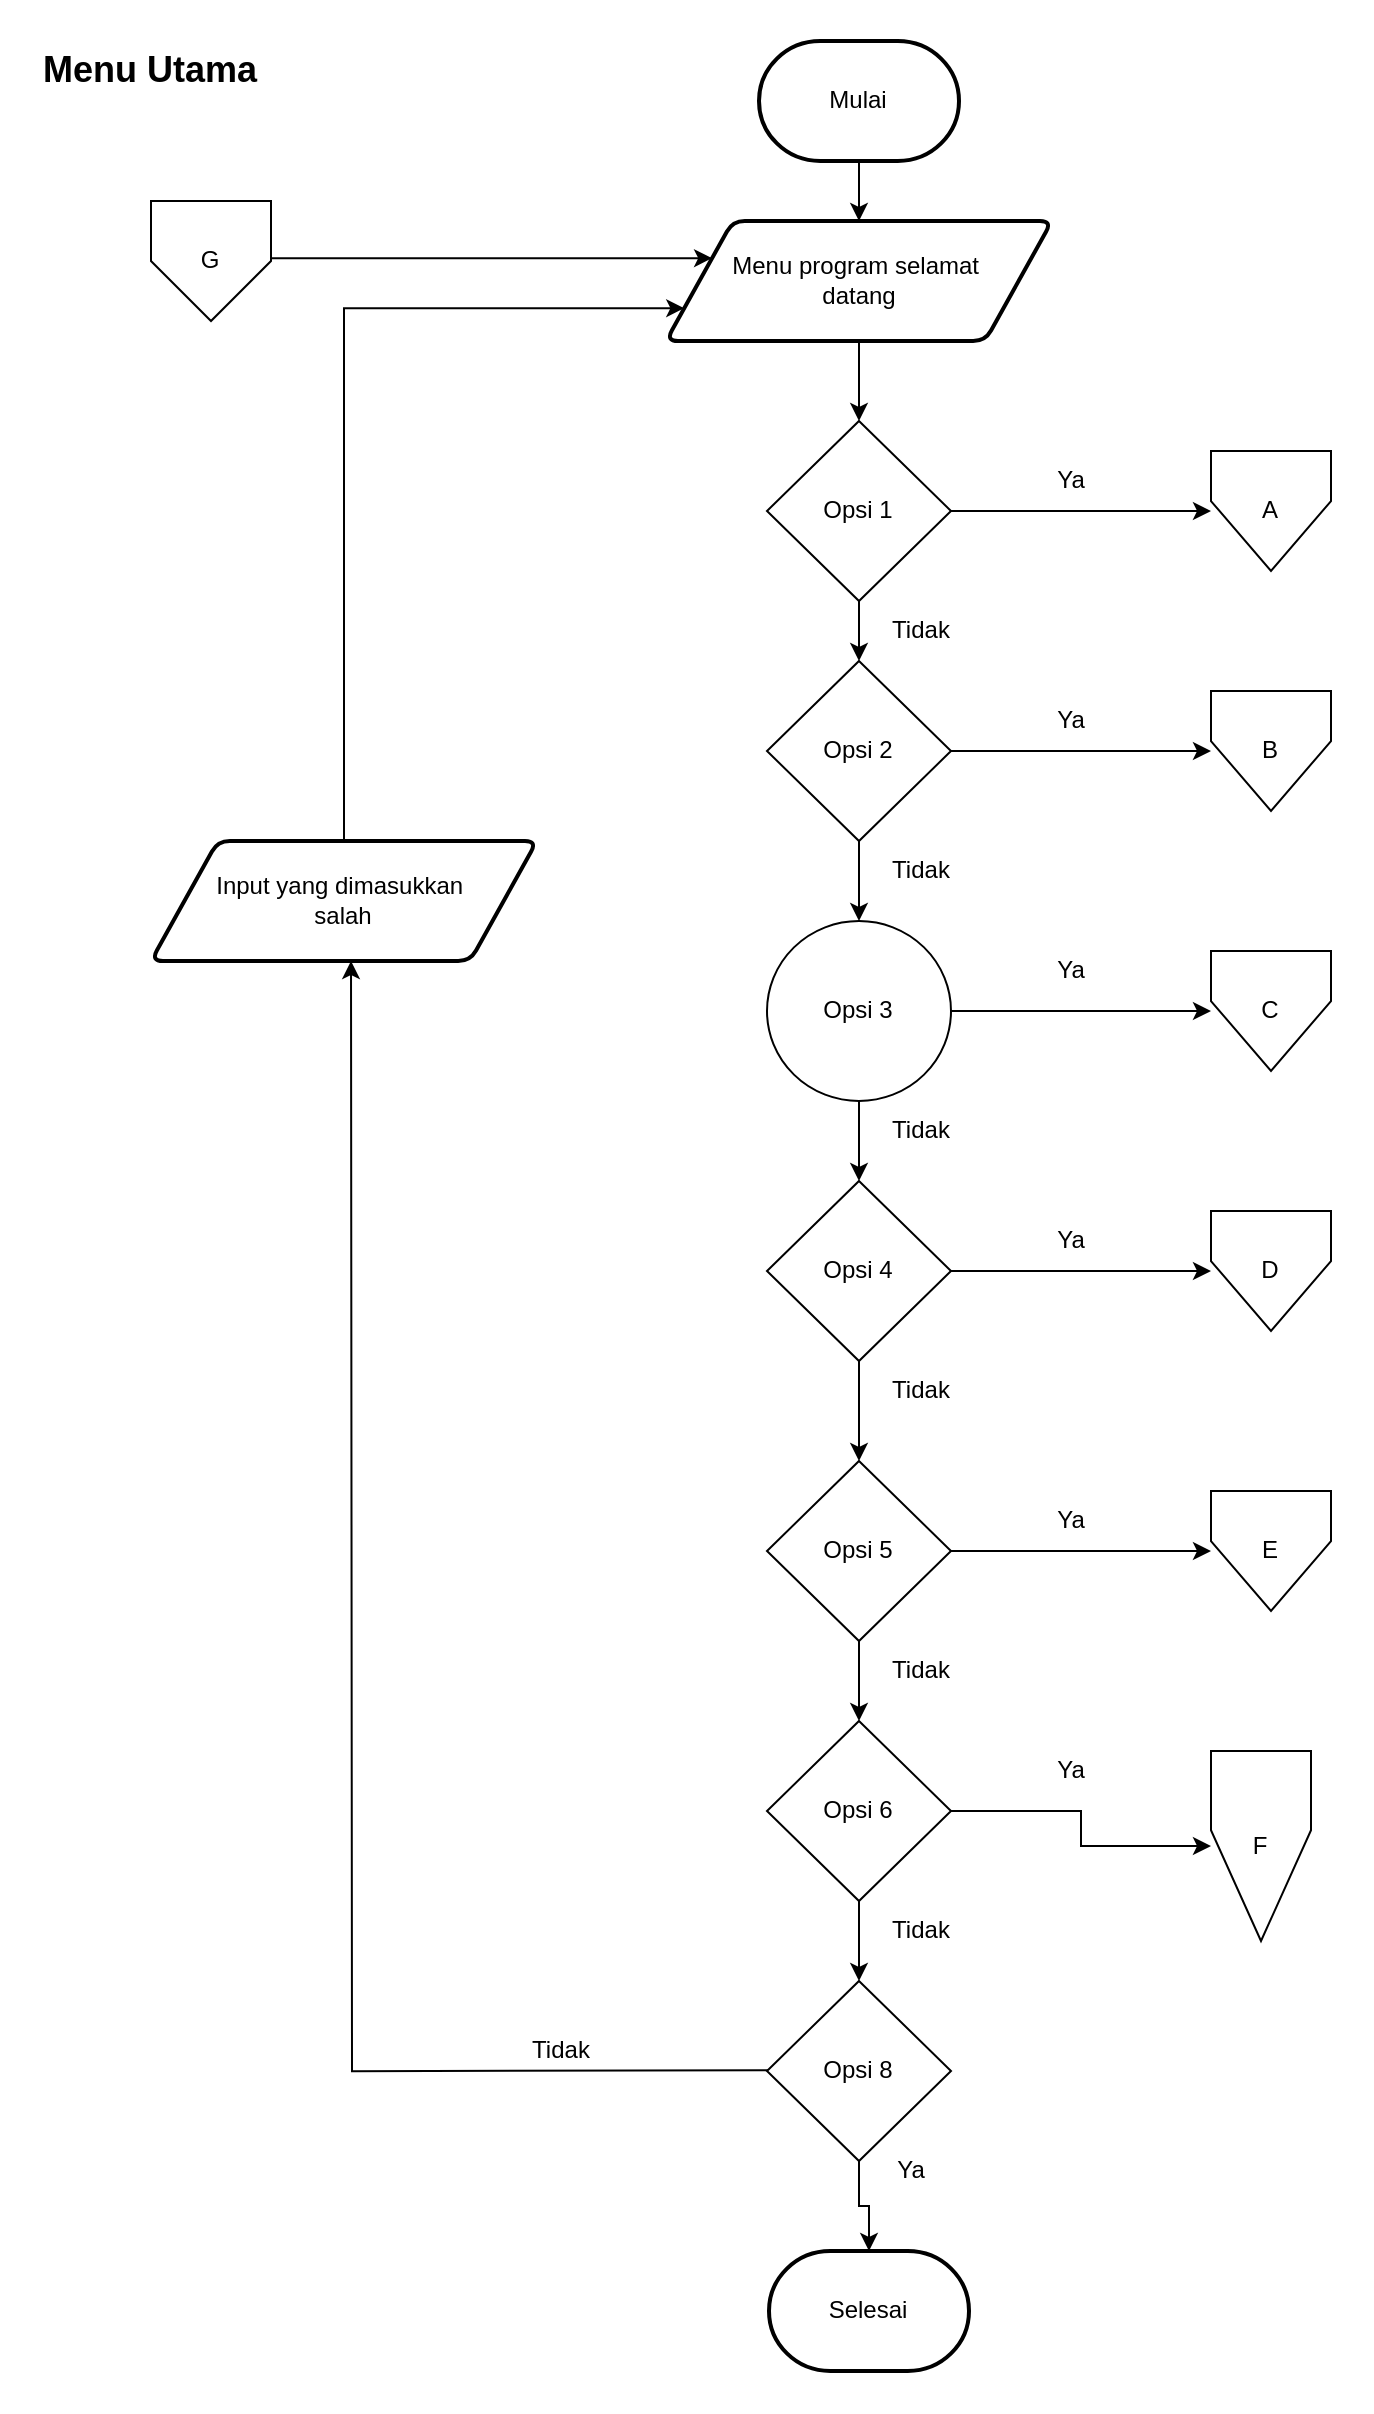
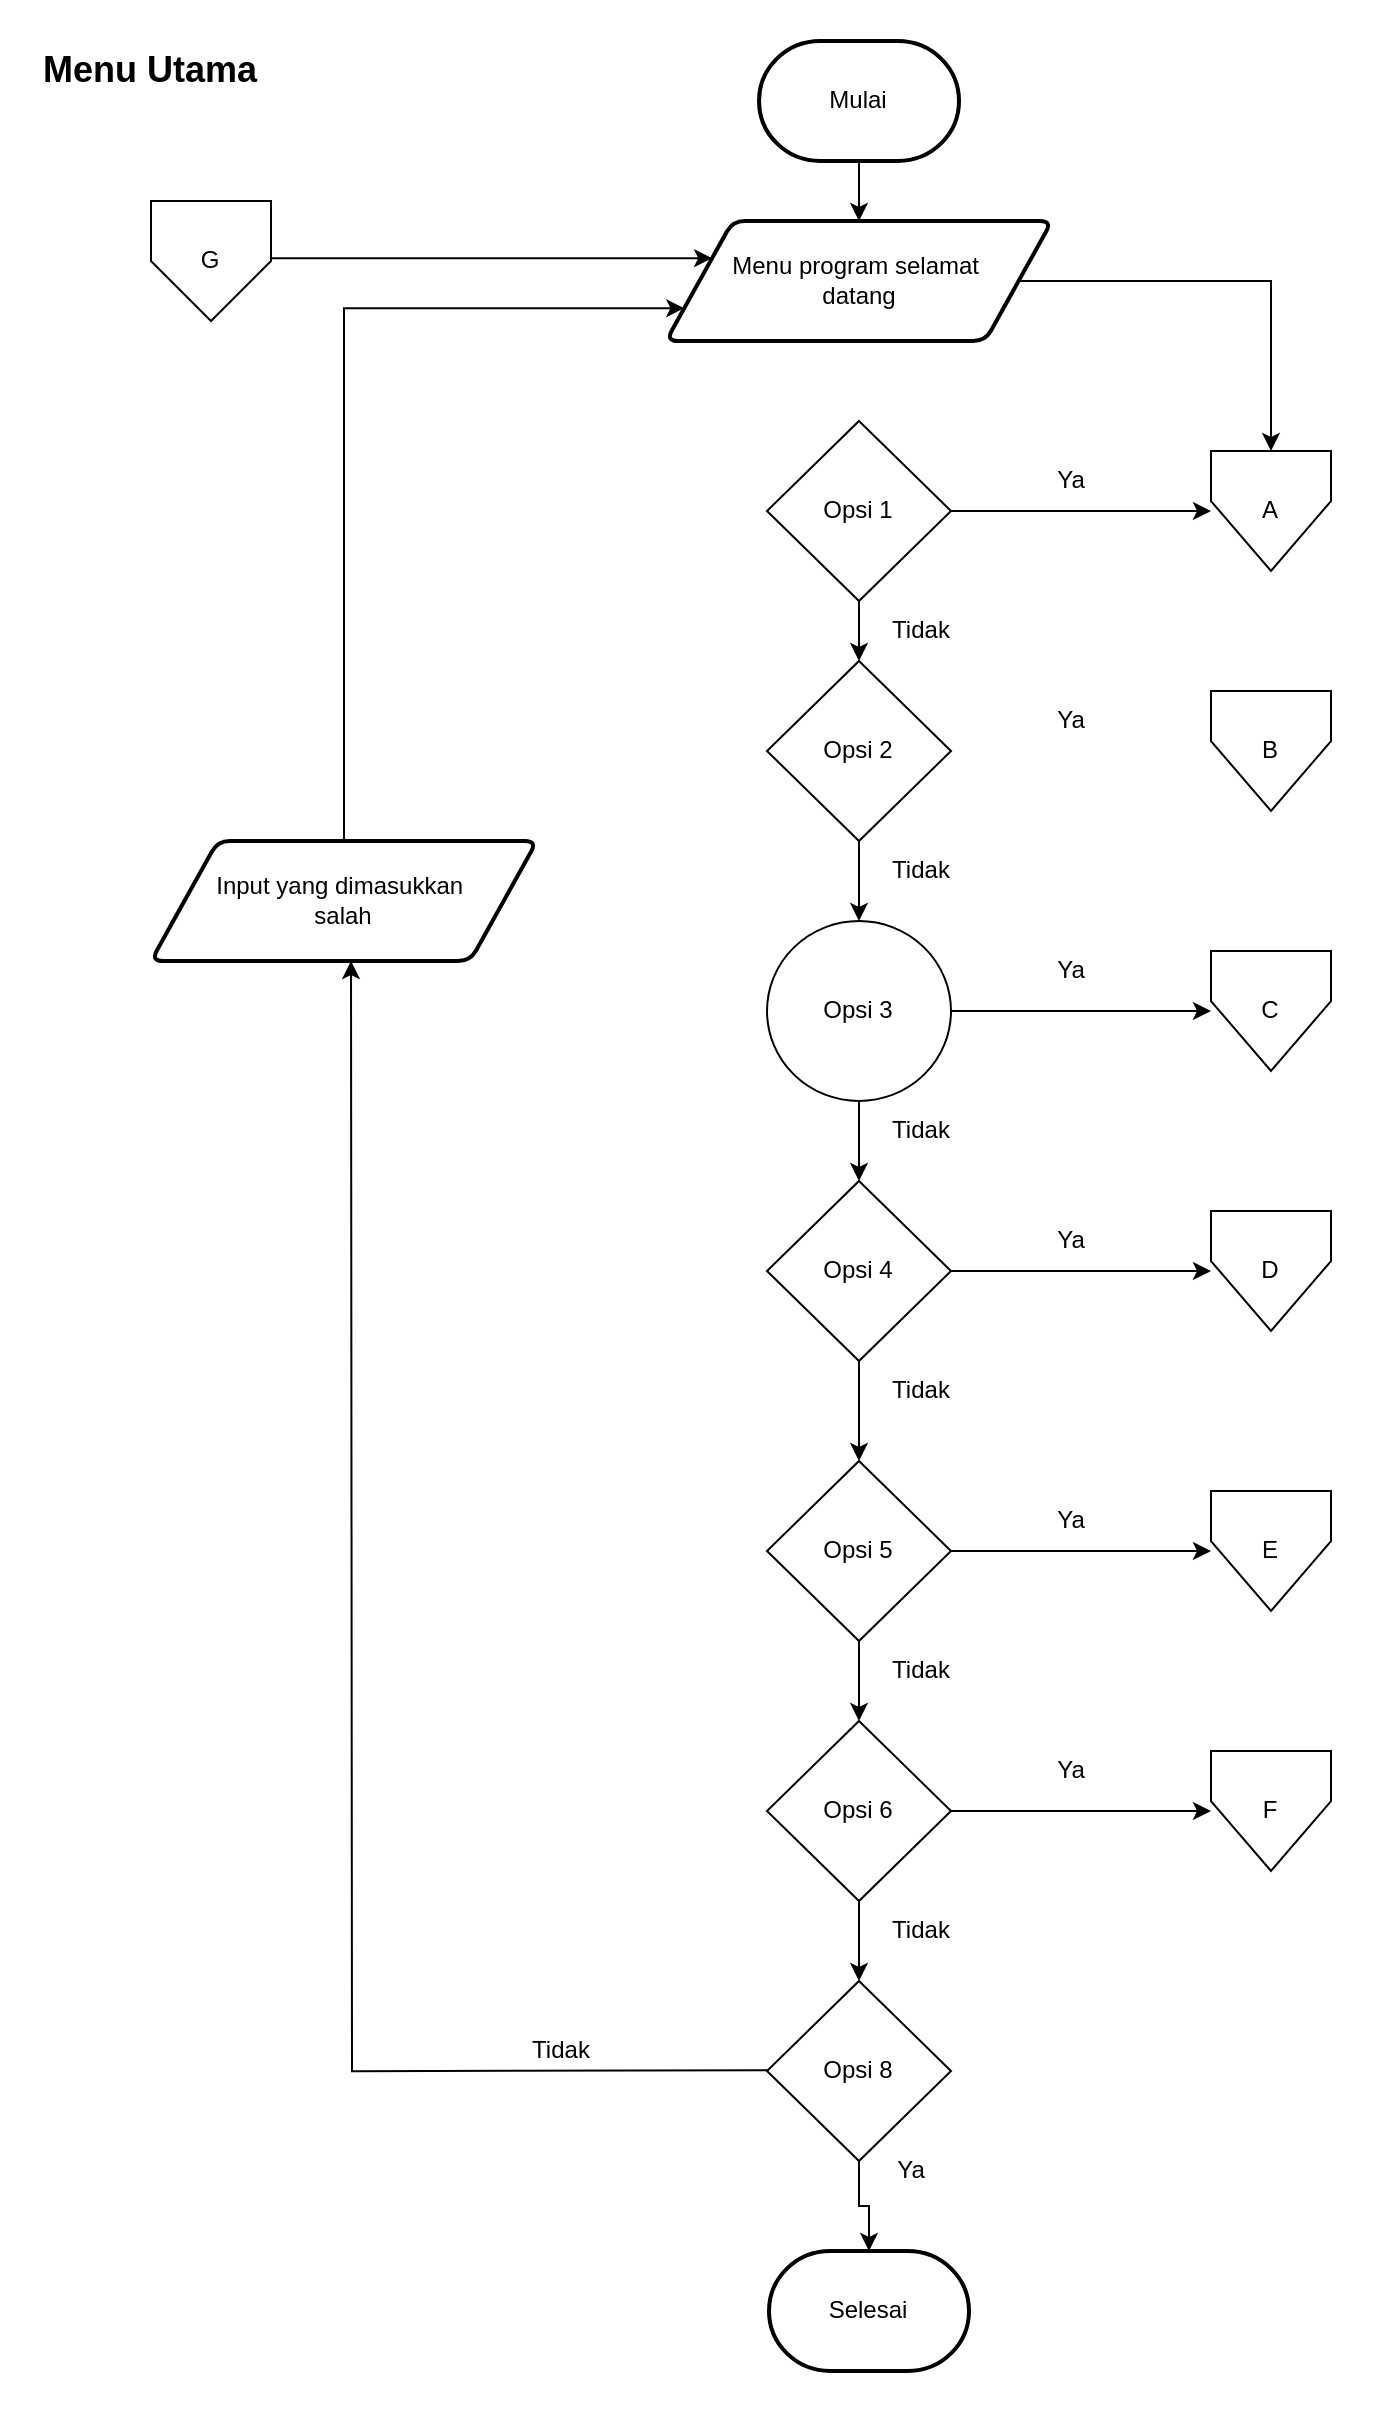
- <mxCell id="4" value="" style="edgeStyle=orthogonalEdgeStyle;rounded=0;orthogonalLoop=1;jettySize=auto;html=1;" parent="1" source="5" target="8" edge="1"><mxGeometry relative="1" as="geometry" /></mxCell>
+ <mxCell id="4" value="" style="edgeStyle=orthogonalEdgeStyle;rounded=0;orthogonalLoop=1;jettySize=auto;html=1;" parent="1" source="5" target="32" edge="1"><mxGeometry relative="1" as="geometry" /></mxCell>
- <mxCell id="10" style="edgeStyle=orthogonalEdgeStyle;rounded=0;orthogonalLoop=1;jettySize=auto;html=1;exitX=1;exitY=0.5;exitDx=0;exitDy=0;entryX=0;entryY=0.5;entryDx=0;entryDy=0;" parent="1" source="11" target="33" edge="1"><mxGeometry relative="1" as="geometry" /></mxCell>
- <mxCell id="37" value="&lt;font style=&quot;font-size: 12px;&quot;&gt;F&lt;/font&gt;" style="verticalLabelPosition=middle;verticalAlign=middle;html=1;shape=offPageConnector;rounded=0;size=0.583;whiteSpace=wrap;textShadow=0;labelBorderColor=none;labelBackgroundColor=none;fontColor=default;labelPosition=center;align=center;" parent="1" vertex="1"><mxGeometry x="605" y="875" width="50" height="95" as="geometry" /></mxCell>
+ <mxCell id="37" value="&lt;font style=&quot;font-size: 12px;&quot;&gt;F&lt;/font&gt;" style="verticalLabelPosition=middle;verticalAlign=middle;html=1;shape=offPageConnector;rounded=0;size=0.583;whiteSpace=wrap;textShadow=0;labelBorderColor=none;labelBackgroundColor=none;fontColor=default;labelPosition=center;align=center;" parent="1" vertex="1"><mxGeometry x="605" y="875" width="60" height="60" as="geometry" /></mxCell>
